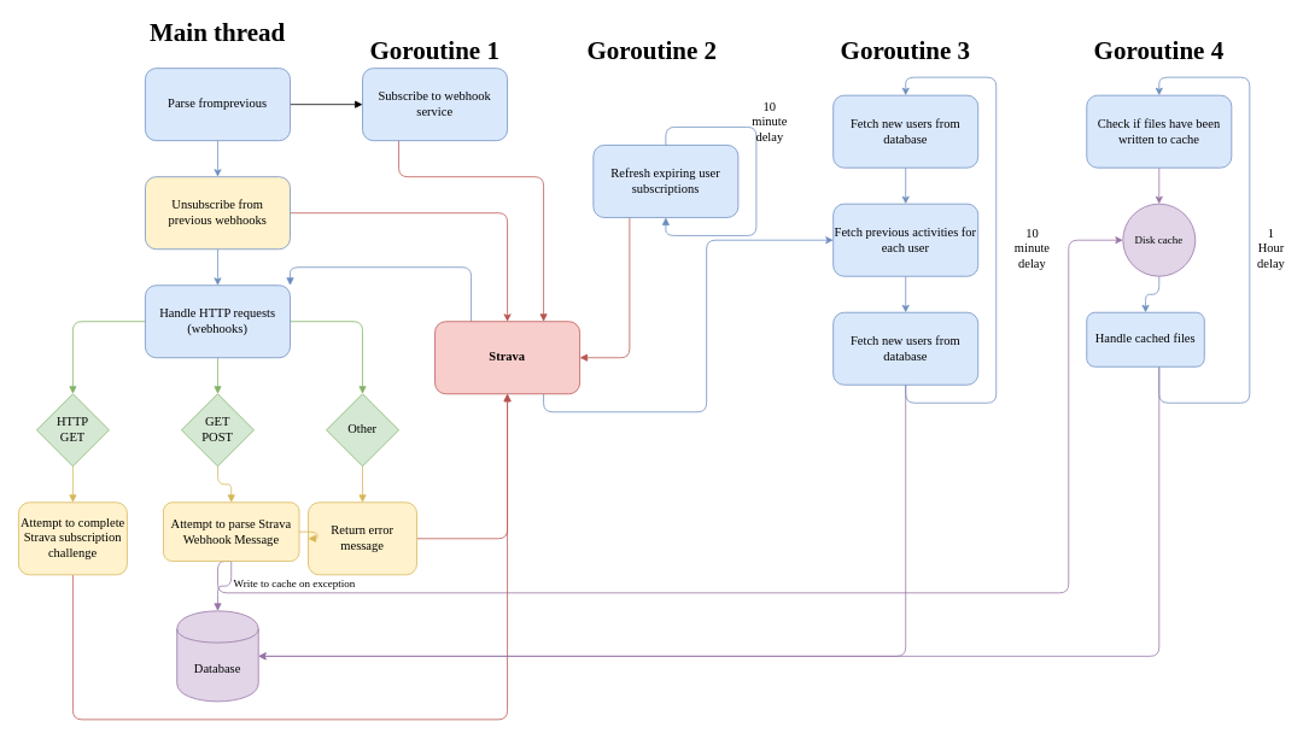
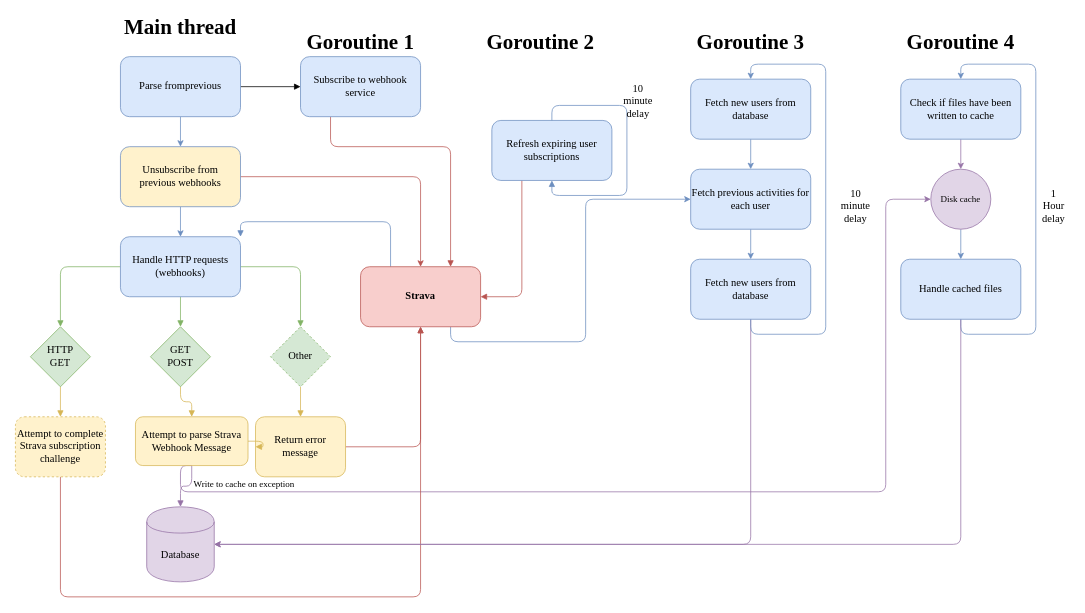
- <mxCell id="56" value="Handle cached files" style="rounded=1;whiteSpace=wrap;html=1;fillColor=#dae8fc;strokeColor=#6c8ebf;fontFamily=Ubuntu;fontSize=14;" vertex="1" parent="1"><mxGeometry x="1200" y="340" width="130" height="60" as="geometry" /></mxCell>
+ <mxCell id="56" value="Handle cached files" style="rounded=1;whiteSpace=wrap;html=1;fillColor=#dae8fc;strokeColor=#6c8ebf;fontFamily=Ubuntu;fontSize=14;" vertex="1" parent="1"><mxGeometry x="1200" y="340" width="160" height="80" as="geometry" /></mxCell>
- <mxCell id="20" value="Other" style="rhombus;whiteSpace=wrap;html=1;fontFamily=Ubuntu;fontSize=14;fillColor=#d5e8d4;strokeColor=#82b366;" vertex="1" parent="1"><mxGeometry x="360" y="430" width="80" height="80" as="geometry" /></mxCell>
+ <mxCell id="20" value="Other" style="rhombus;whiteSpace=wrap;html=1;fontFamily=Ubuntu;fontSize=14;fillColor=#d5e8d4;strokeColor=#82b366;dashed=1;" vertex="1" parent="1"><mxGeometry x="360" y="430" width="80" height="80" as="geometry" /></mxCell>
- <mxCell id="28" value="Attempt to complete Strava subscription challenge" style="rounded=1;whiteSpace=wrap;html=1;fontFamily=Ubuntu;fontSize=14;fillColor=#fff2cc;strokeColor=#d6b656;" vertex="1" parent="1"><mxGeometry x="20" y="550" width="120" height="80" as="geometry" /></mxCell>
+ <mxCell id="28" value="Attempt to complete Strava subscription challenge" style="rounded=1;whiteSpace=wrap;html=1;fontFamily=Ubuntu;fontSize=14;fillColor=#fff2cc;strokeColor=#d6b656;dashed=1;" vertex="1" parent="1"><mxGeometry x="20" y="550" width="120" height="80" as="geometry" /></mxCell>
